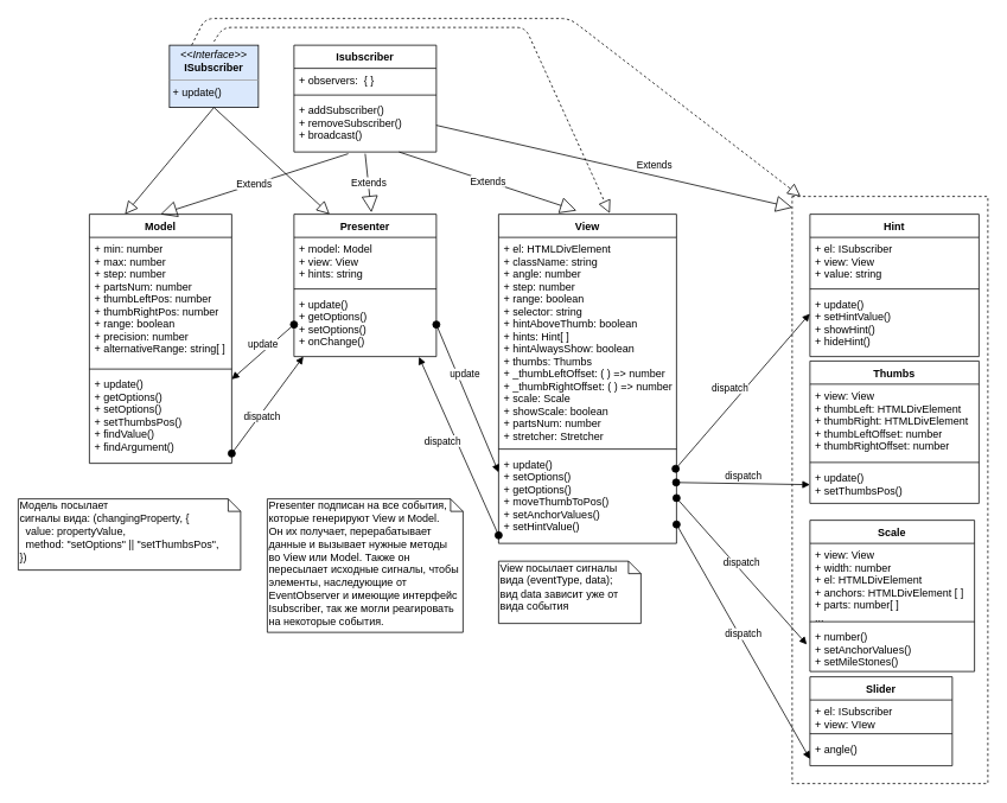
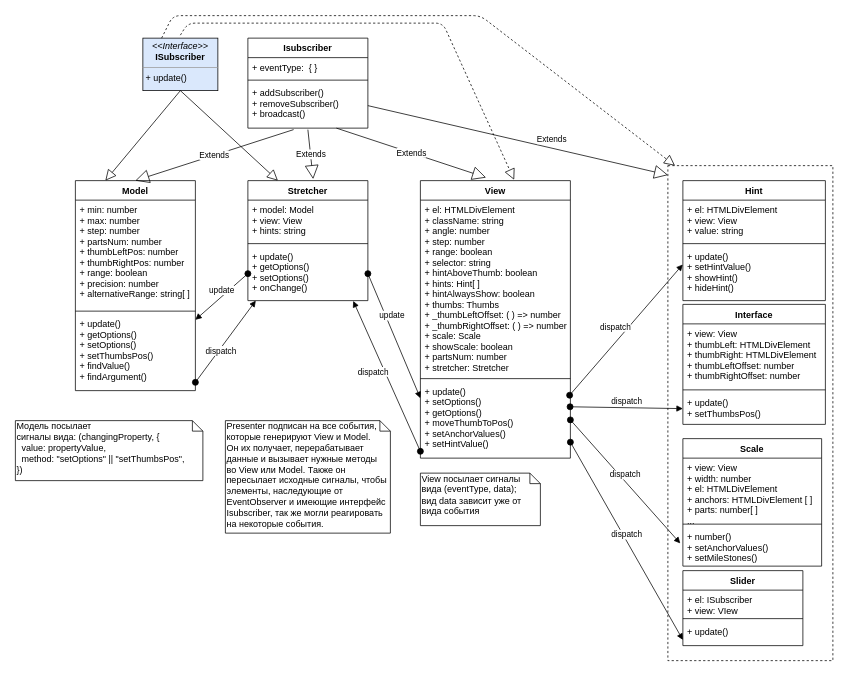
- <mxCell id="9" value="+ observers:  { }" style="text;strokeColor=none;fillColor=none;align=left;verticalAlign=top;spacingLeft=4;spacingRight=4;overflow=hidden;rotatable=0;points=[[0,0.5],[1,0.5]];portConstraint=eastwest;" parent="8" vertex="1"><mxGeometry y="26" width="160" height="26" as="geometry" /></mxCell>
+ <mxCell id="9" value="+ eventType:  { }" style="text;strokeColor=none;fillColor=none;align=left;verticalAlign=top;spacingLeft=4;spacingRight=4;overflow=hidden;rotatable=0;points=[[0,0.5],[1,0.5]];portConstraint=eastwest;" parent="8" vertex="1"><mxGeometry y="26" width="160" height="26" as="geometry" /></mxCell>
- <mxCell id="4" value="Presenter" style="swimlane;fontStyle=1;align=center;verticalAlign=top;childLayout=stackLayout;horizontal=1;startSize=26;horizontalStack=0;resizeParent=1;resizeParentMax=0;resizeLast=0;collapsible=1;marginBottom=0;" parent="1" vertex="1"><mxGeometry x="330" y="240" width="160" height="160" as="geometry"><mxRectangle x="460" y="290" width="70" height="26" as="alternateBounds" /></mxGeometry></mxCell>
+ <mxCell id="4" value="Stretcher" style="swimlane;fontStyle=1;align=center;verticalAlign=top;childLayout=stackLayout;horizontal=1;startSize=26;horizontalStack=0;resizeParent=1;resizeParentMax=0;resizeLast=0;collapsible=1;marginBottom=0;" parent="1" vertex="1"><mxGeometry x="330" y="240" width="160" height="160" as="geometry"><mxRectangle x="460" y="290" width="70" height="26" as="alternateBounds" /></mxGeometry></mxCell>
- <mxCell id="52" value="+ el: ISubscriber&#10;+ view: View&#10;+ value: string" style="text;strokeColor=none;fillColor=none;align=left;verticalAlign=top;spacingLeft=4;spacingRight=4;overflow=hidden;rotatable=0;points=[[0,0.5],[1,0.5]];portConstraint=eastwest;" vertex="1" parent="51"><mxGeometry y="26" width="190" height="54" as="geometry" /></mxCell>
+ <mxCell id="52" value="+ el: HTMLDivElement&#10;+ view: View&#10;+ value: string" style="text;strokeColor=none;fillColor=none;align=left;verticalAlign=top;spacingLeft=4;spacingRight=4;overflow=hidden;rotatable=0;points=[[0,0.5],[1,0.5]];portConstraint=eastwest;" vertex="1" parent="51"><mxGeometry y="26" width="190" height="54" as="geometry" /></mxCell>
- <mxCell id="44" value="Thumbs" style="swimlane;fontStyle=1;align=center;verticalAlign=top;childLayout=stackLayout;horizontal=1;startSize=26;horizontalStack=0;resizeParent=1;resizeParentMax=0;resizeLast=0;collapsible=1;marginBottom=0;" parent="1" vertex="1"><mxGeometry x="910" y="405" width="190" height="160" as="geometry"><mxRectangle x="1040" y="455" width="160" height="26" as="alternateBounds" /></mxGeometry></mxCell>
+ <mxCell id="44" value="Interface" style="swimlane;fontStyle=1;align=center;verticalAlign=top;childLayout=stackLayout;horizontal=1;startSize=26;horizontalStack=0;resizeParent=1;resizeParentMax=0;resizeLast=0;collapsible=1;marginBottom=0;" parent="1" vertex="1"><mxGeometry x="910" y="405" width="190" height="160" as="geometry"><mxRectangle x="1040" y="455" width="160" height="26" as="alternateBounds" /></mxGeometry></mxCell>
- <mxCell id="43" value="+ angle()" style="text;strokeColor=none;fillColor=none;align=left;verticalAlign=top;spacingLeft=4;spacingRight=4;overflow=hidden;rotatable=0;points=[[0,0.5],[1,0.5]];portConstraint=eastwest;" parent="40" vertex="1"><mxGeometry y="68" width="160" height="32" as="geometry" /></mxCell>
+ <mxCell id="43" value="+ update()" style="text;strokeColor=none;fillColor=none;align=left;verticalAlign=top;spacingLeft=4;spacingRight=4;overflow=hidden;rotatable=0;points=[[0,0.5],[1,0.5]];portConstraint=eastwest;" parent="40" vertex="1"><mxGeometry y="68" width="160" height="32" as="geometry" /></mxCell>
